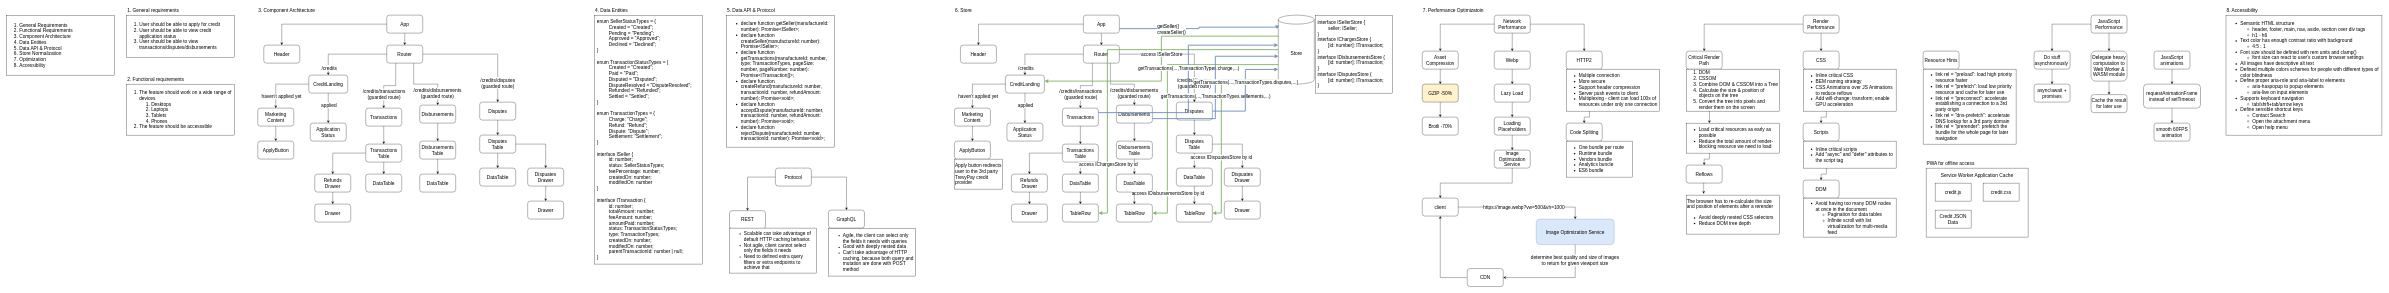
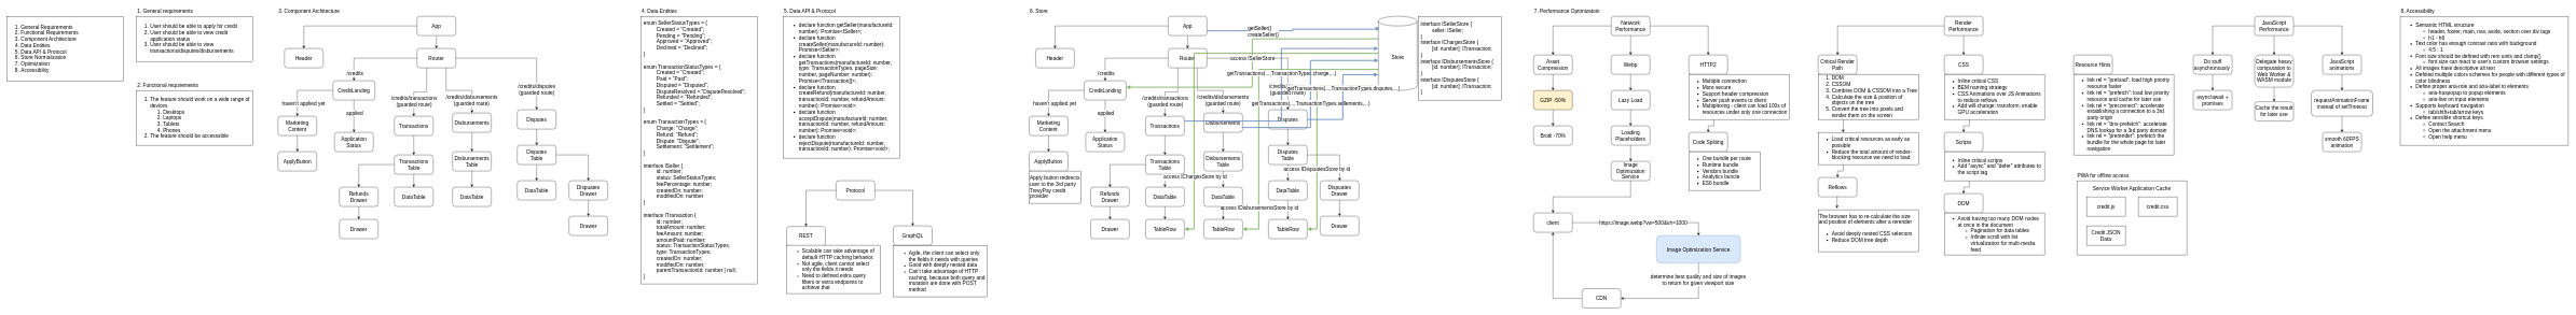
+ <mxCell id="212" value="" style="edgeStyle=orthogonalEdgeStyle;rounded=0;orthogonalLoop=1;jettySize=auto;html=1;fontSize=16;strokeWidth=1;fontColor=#000000;" edge="1" parent="201" source="202" target="211"><mxGeometry relative="1" as="geometry" /></mxCell>
